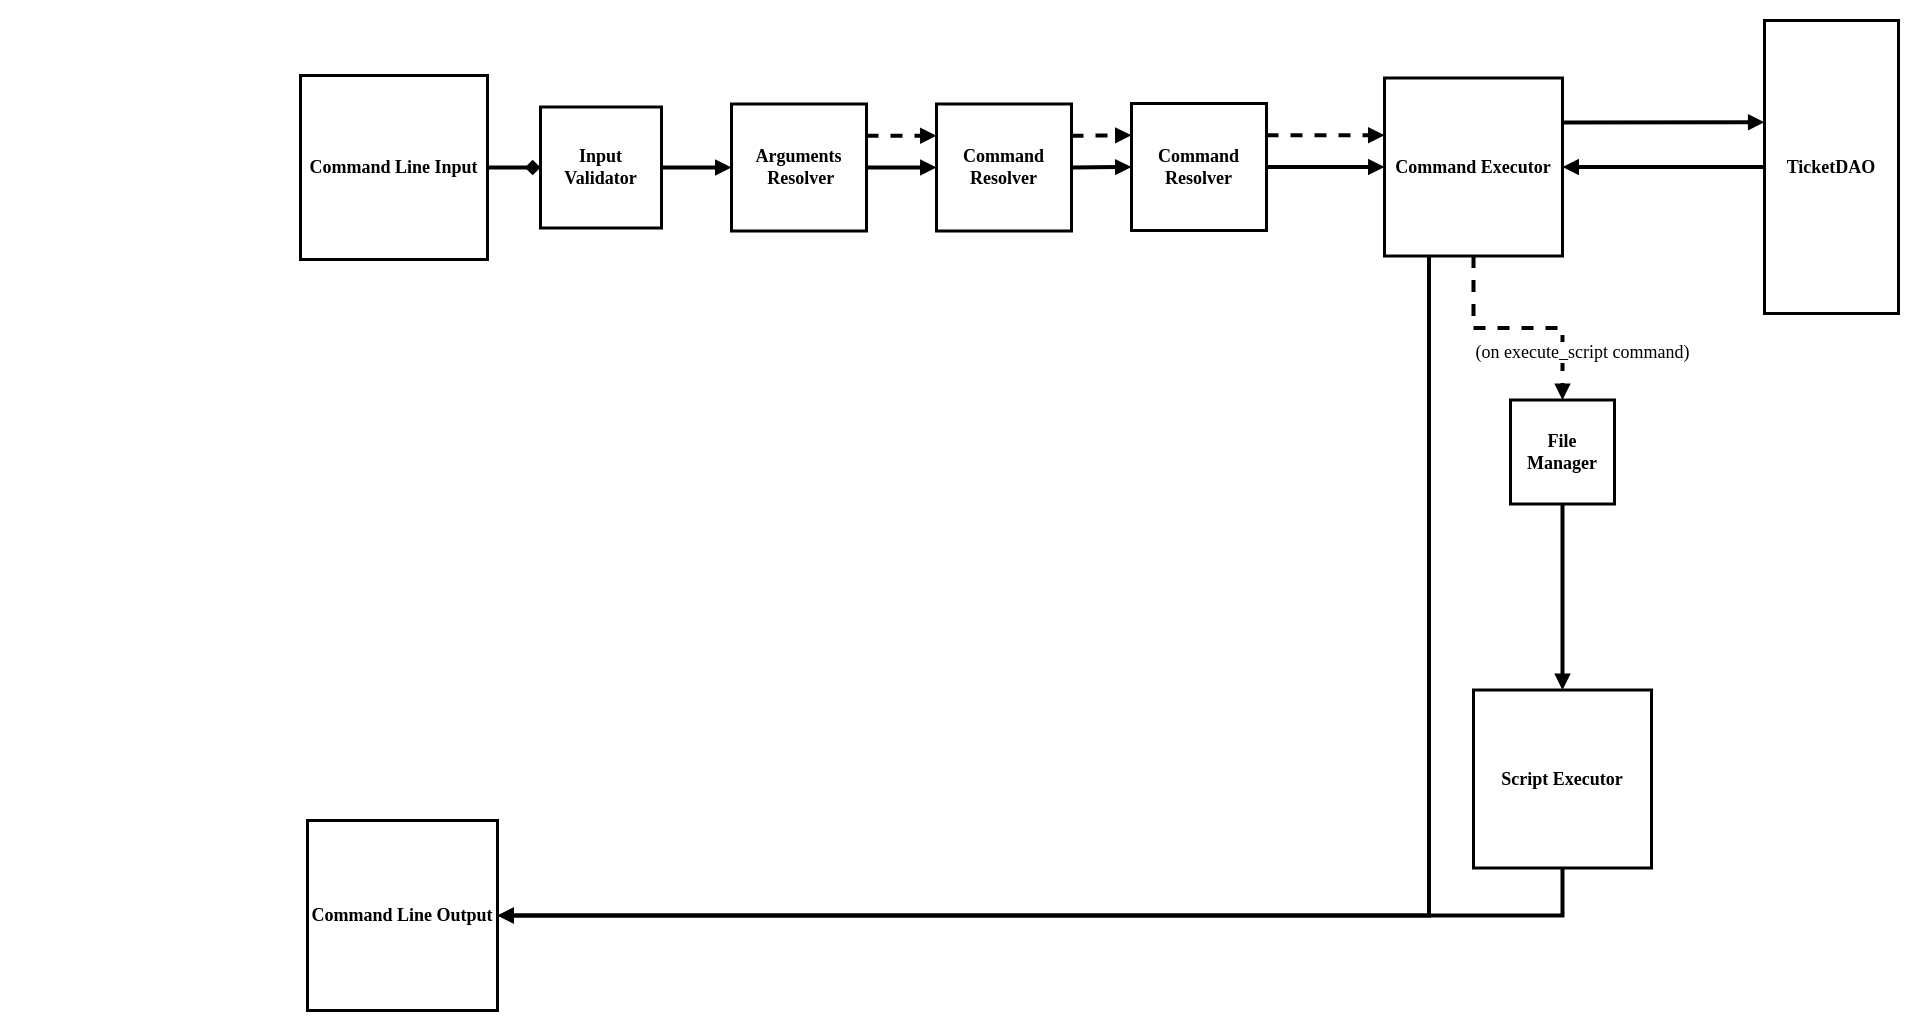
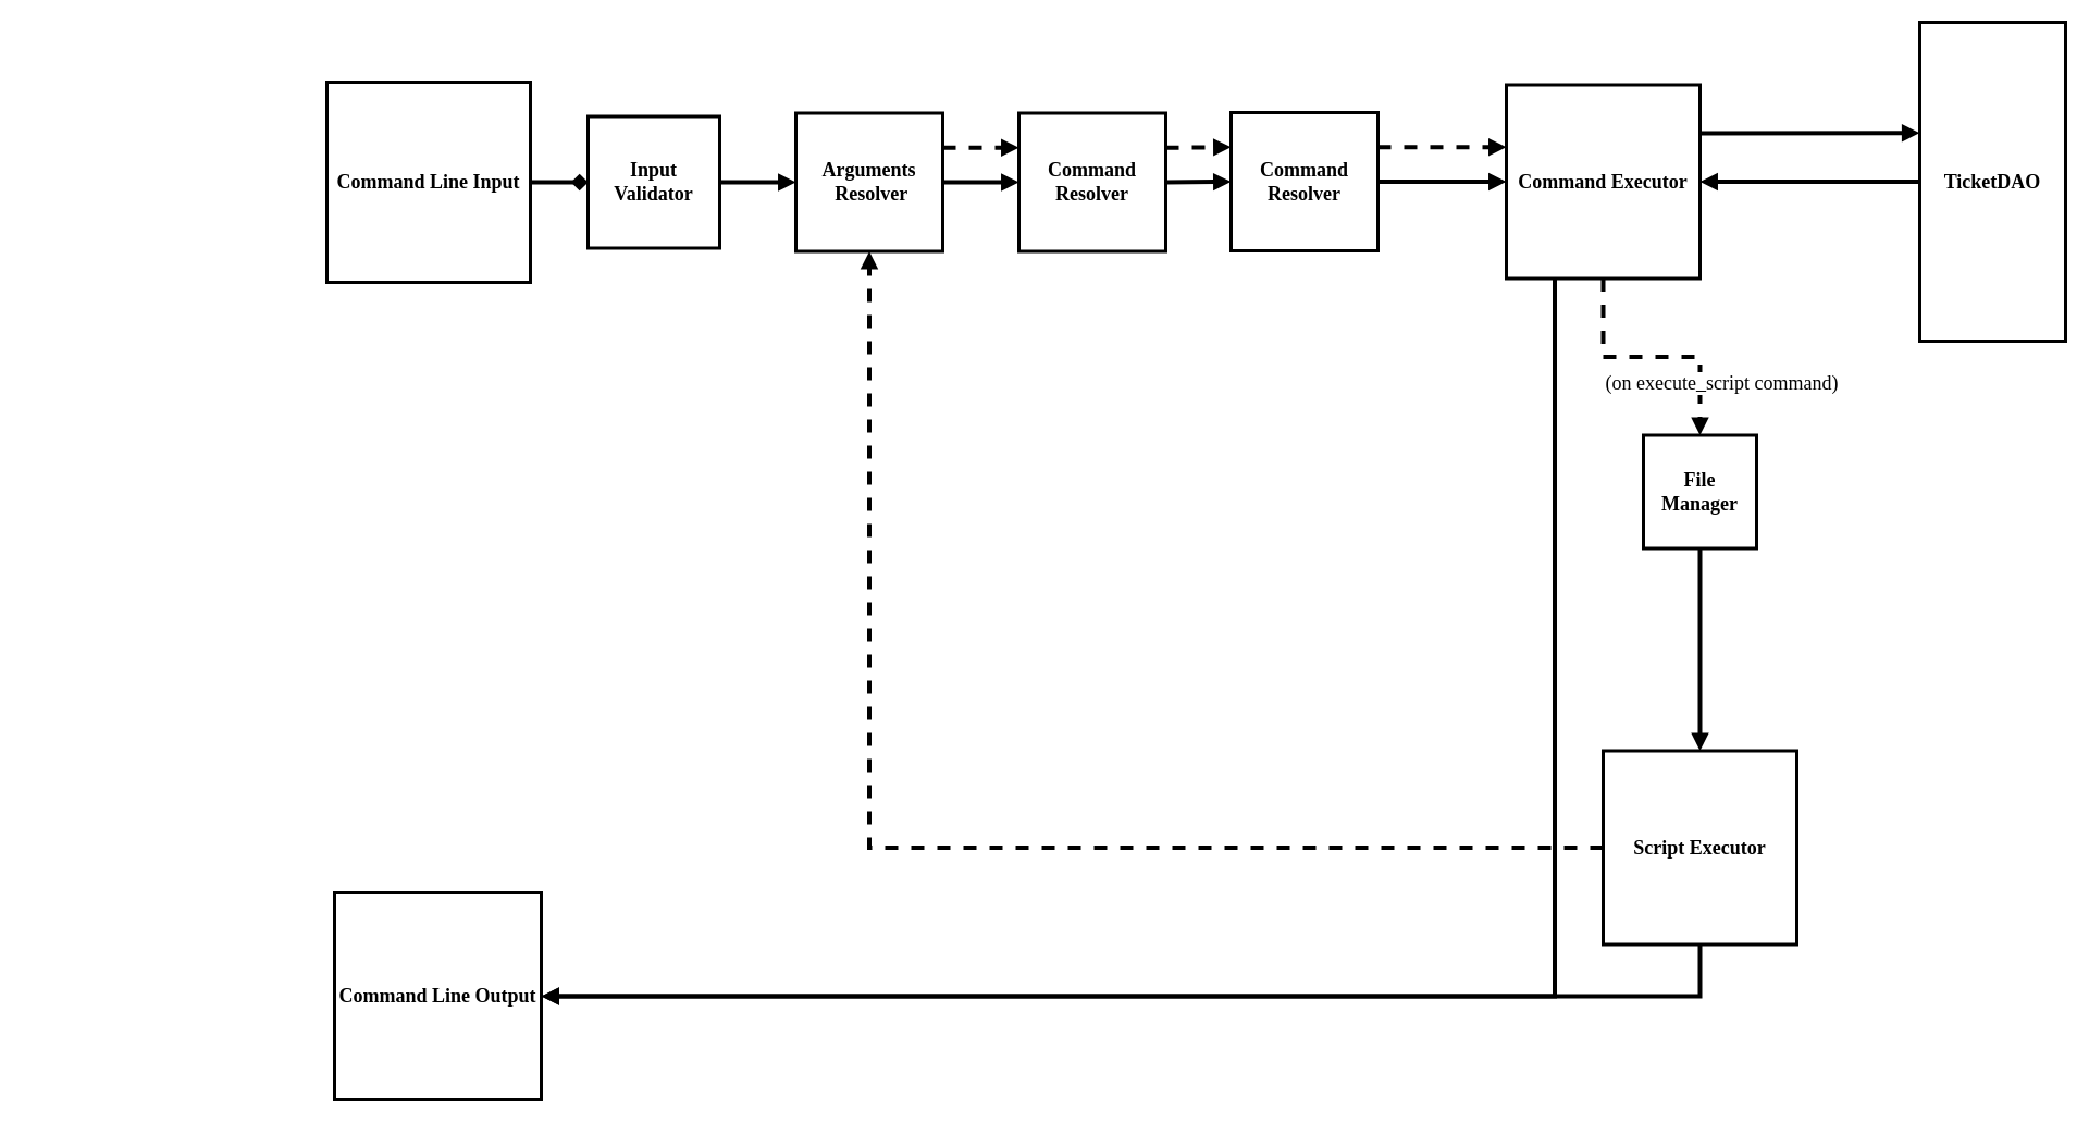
+ <mxCell id="2" style="edgeStyle=orthogonalEdgeStyle;rounded=0;orthogonalLoop=1;jettySize=auto;html=1;exitX=0;exitY=0.5;exitDx=0;exitDy=0;entryX=0.5;entryY=1;entryDx=0;entryDy=0;strokeWidth=4;fontFamily=Poppins;fontSource=https%3A%2F%2Ffonts.googleapis.com%2Fcss%3Ffamily%3DPoppins;fontSize=18;startArrow=none;startFill=0;endArrow=block;endFill=1;dashed=1;" edge="1" parent="1" source="14" target="22"><mxGeometry relative="1" as="geometry" /></mxCell>
